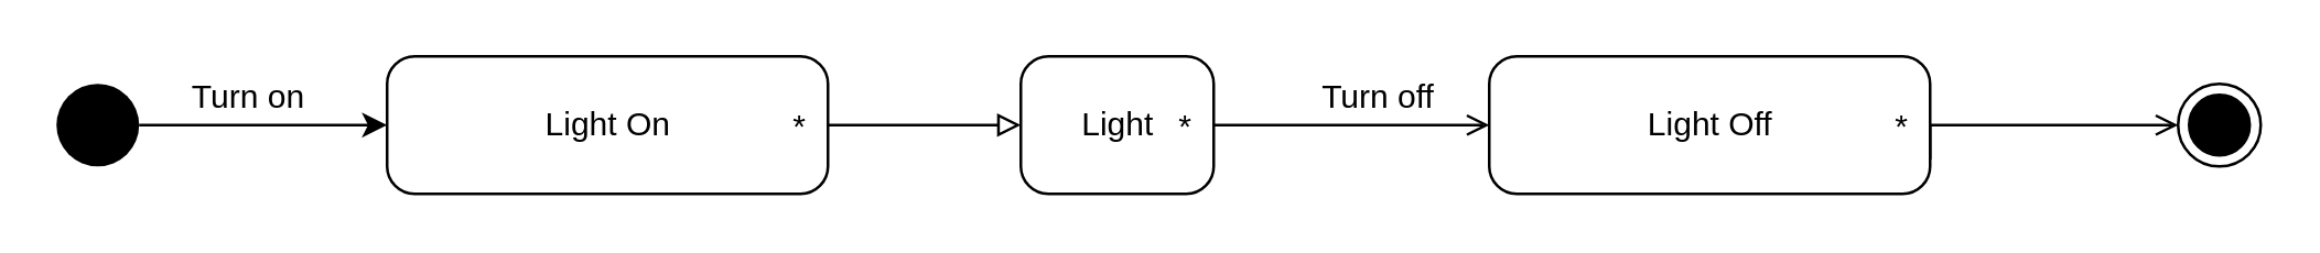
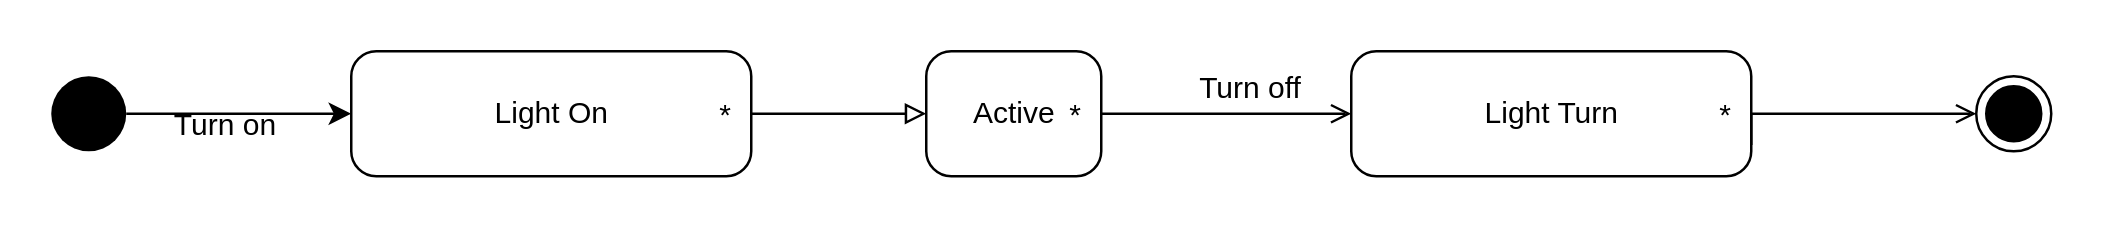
- <mxCell id="15" value="Turn on" style="text;html=1;strokeColor=none;fillColor=none;align=center;verticalAlign=middle;whiteSpace=wrap;rounded=0;" vertex="1" parent="1"><mxGeometry x="60" y="20" width="60" height="30" as="geometry" /></mxCell>
+ <mxCell id="15" value="Turn on" style="text;html=1;strokeColor=none;fillColor=none;align=center;verticalAlign=middle;whiteSpace=wrap;rounded=0;" vertex="1" parent="1"><mxGeometry x="60" y="35" width="60" height="30" as="geometry" /></mxCell>
- <mxCell id="6" value="Light" style="html=1;dashed=0;rounded=1;absoluteArcSize=1;arcSize=20;verticalAlign=middle;align=center;" vertex="1" parent="1"><mxGeometry x="370" y="20" width="70" height="50" as="geometry" /></mxCell>
+ <mxCell id="6" value="Active" style="html=1;dashed=0;rounded=1;absoluteArcSize=1;arcSize=20;verticalAlign=middle;align=center;" vertex="1" parent="1"><mxGeometry x="370" y="20" width="70" height="50" as="geometry" /></mxCell>
- <mxCell id="9" value="Light Off" style="html=1;dashed=0;rounded=1;absoluteArcSize=1;arcSize=20;verticalAlign=middle;align=center;" vertex="1" parent="1"><mxGeometry x="540" y="20" width="160" height="50" as="geometry" /></mxCell>
+ <mxCell id="9" value="Light Turn" style="html=1;dashed=0;rounded=1;absoluteArcSize=1;arcSize=20;verticalAlign=middle;align=center;" vertex="1" parent="1"><mxGeometry x="540" y="20" width="160" height="50" as="geometry" /></mxCell>
